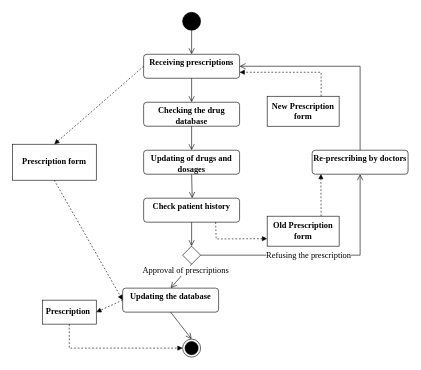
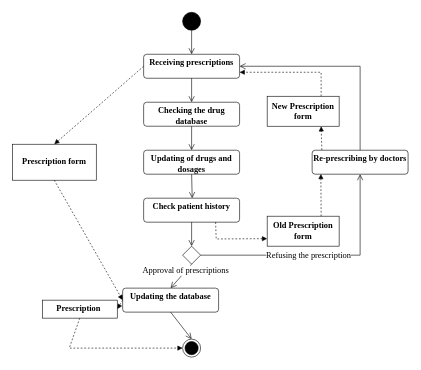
+ <mxCell id="32" value="" style="html=1;verticalAlign=bottom;labelBackgroundColor=none;endArrow=block;endFill=1;dashed=1;rounded=0;entryX=0.75;entryY=1;entryDx=0;entryDy=0;exitX=0.101;exitY=-0.01;exitDx=0;exitDy=0;exitPerimeter=0;" parent="1" source="26" target="31" edge="1"><mxGeometry width="160" relative="1" as="geometry"><mxPoint x="535" y="240" as="sourcePoint" /><mxPoint x="460" y="310" as="targetPoint" /></mxGeometry></mxCell>
- <mxCell id="24" value="&lt;font style=&quot;font-size: 14px;&quot; face=&quot;Times New Roman&quot;&gt;&lt;b&gt;Prescription&amp;nbsp;&lt;/b&gt;&lt;/font&gt;" style="html=1;align=center;verticalAlign=middle;rounded=0;absoluteArcSize=1;arcSize=10;dashed=0;whiteSpace=wrap;" parent="1" vertex="1"><mxGeometry x="70" y="500" width="90" height="40" as="geometry" /></mxCell>
+ <mxCell id="24" value="&lt;font style=&quot;font-size: 14px;&quot; face=&quot;Times New Roman&quot;&gt;&lt;b&gt;Prescription&amp;nbsp;&lt;/b&gt;&lt;/font&gt;" style="html=1;align=center;verticalAlign=middle;rounded=0;absoluteArcSize=1;arcSize=10;dashed=0;whiteSpace=wrap;" parent="1" vertex="1"><mxGeometry x="70" y="500" width="125" height="30" as="geometry" /></mxCell>
